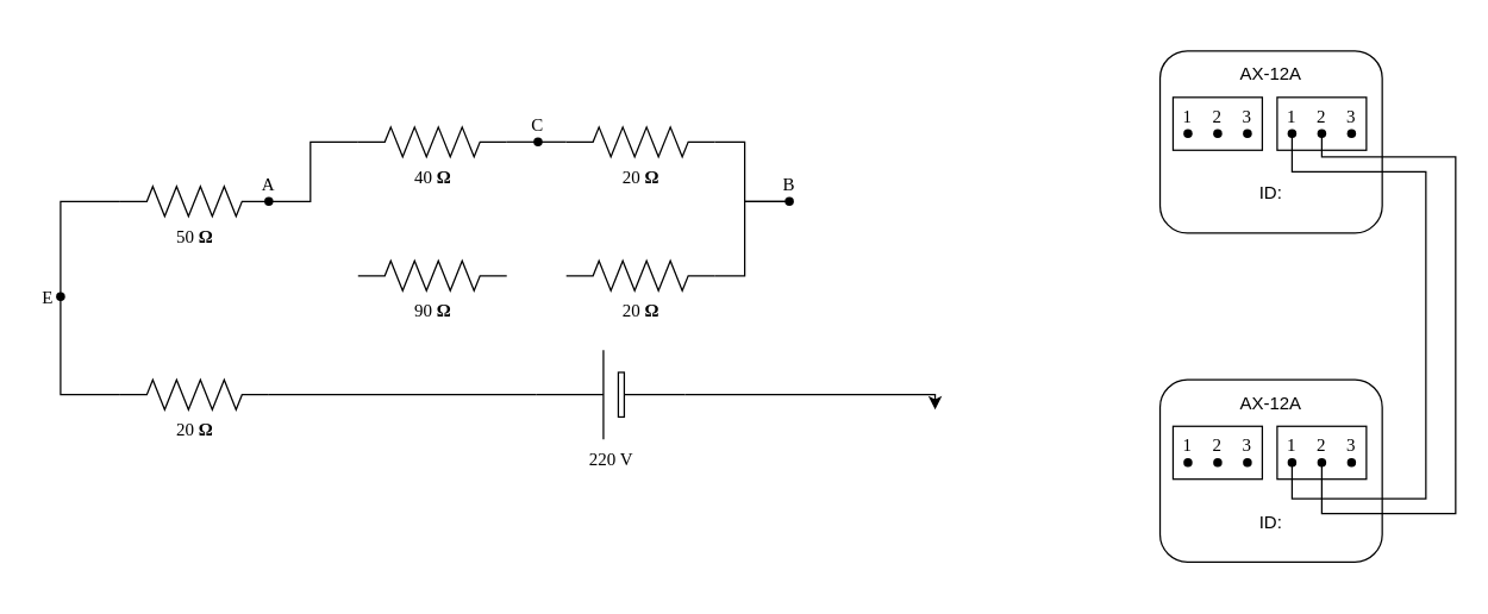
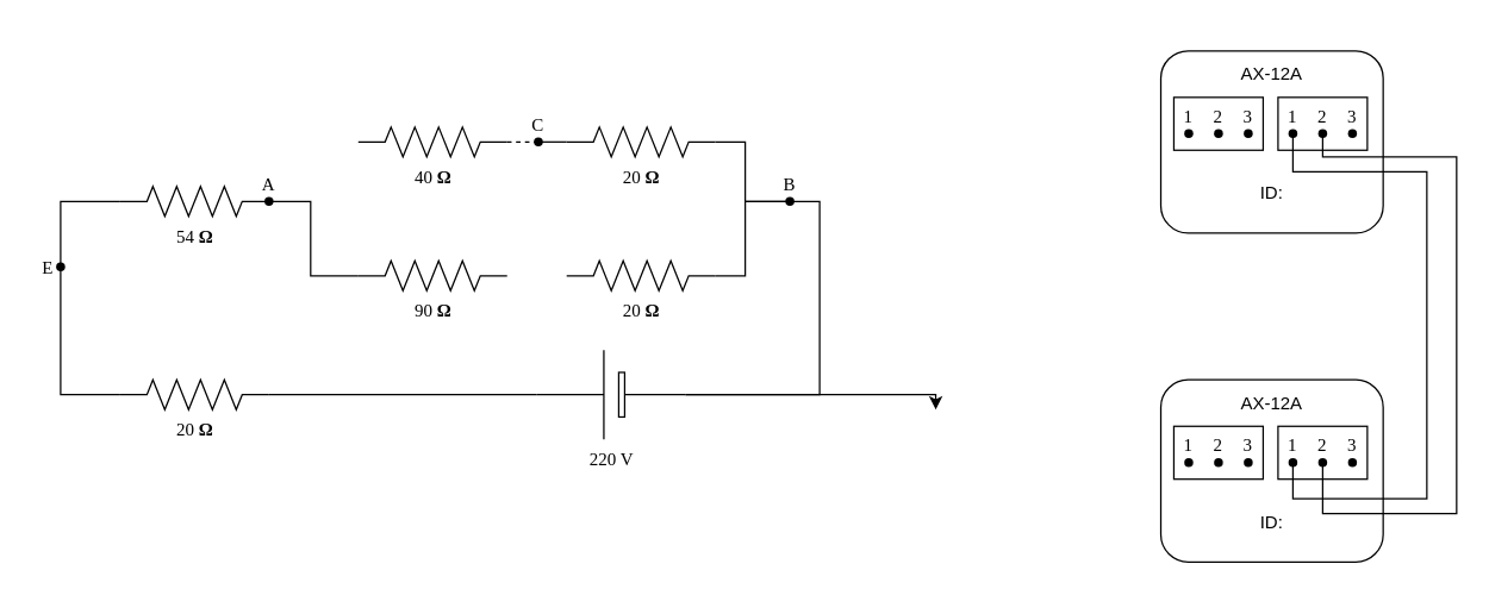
- <mxCell id="20" value="" style="edgeStyle=orthogonalEdgeStyle;rounded=0;html=1;exitX=1;exitY=0.5;exitPerimeter=0;entryPerimeter=0;labelBackgroundColor=none;startArrow=none;startFill=0;startSize=5;endArrow=none;endFill=0;endSize=5;jettySize=auto;orthogonalLoop=1;strokeWidth=1;fontFamily=Verdana;fontSize=12;" parent="1" source="3" target="19" edge="1"><mxGeometry relative="1" as="geometry"><mxPoint x="340" y="95" as="sourcePoint" /><mxPoint x="380" y="95" as="targetPoint" /></mxGeometry></mxCell>
+ <mxCell id="20" value="" style="edgeStyle=orthogonalEdgeStyle;rounded=0;html=1;exitX=1;exitY=0.5;exitPerimeter=0;entryPerimeter=0;labelBackgroundColor=none;startArrow=none;startFill=0;startSize=5;endArrow=none;endFill=0;endSize=5;jettySize=auto;orthogonalLoop=1;strokeWidth=1;fontFamily=Verdana;fontSize=12;dashed=1;" parent="1" source="3" target="19" edge="1"><mxGeometry relative="1" as="geometry"><mxPoint x="340" y="95" as="sourcePoint" /><mxPoint x="380" y="95" as="targetPoint" /></mxGeometry></mxCell>
- <mxCell id="9" style="edgeStyle=orthogonalEdgeStyle;rounded=0;html=1;entryX=0;entryY=0.5;entryPerimeter=0;labelBackgroundColor=none;startArrow=none;startFill=0;startSize=5;endArrow=none;endFill=0;endSize=5;jettySize=auto;orthogonalLoop=1;strokeWidth=1;fontFamily=Verdana;fontSize=12" parent="1" source="21" target="3" edge="1"><mxGeometry relative="1" as="geometry"><Array as="points"><mxPoint x="208" y="135" /><mxPoint x="208" y="95" /></Array></mxGeometry></mxCell>
- <mxCell id="11" value="50&amp;nbsp;&lt;b&gt;Ω&lt;/b&gt;" style="verticalLabelPosition=bottom;shadow=0;dashed=0;align=center;html=1;verticalAlign=top;strokeWidth=1;shape=mxgraph.electrical.resistors.resistor_2;rounded=1;comic=0;labelBackgroundColor=none;fontFamily=Verdana;fontSize=12;" parent="1" vertex="1"><mxGeometry x="80" y="125" width="100" height="20" as="geometry" /></mxCell>
+ <mxCell id="11" value="54&amp;nbsp;&lt;b&gt;Ω&lt;/b&gt;" style="verticalLabelPosition=bottom;shadow=0;dashed=0;align=center;html=1;verticalAlign=top;strokeWidth=1;shape=mxgraph.electrical.resistors.resistor_2;rounded=1;comic=0;labelBackgroundColor=none;fontFamily=Verdana;fontSize=12;" parent="1" vertex="1"><mxGeometry x="80" y="125" width="100" height="20" as="geometry" /></mxCell>
+ <mxCell id="10" style="edgeStyle=orthogonalEdgeStyle;rounded=0;html=1;entryX=0;entryY=0.5;entryPerimeter=0;labelBackgroundColor=none;startArrow=none;startFill=0;startSize=5;endArrow=none;endFill=0;endSize=5;jettySize=auto;orthogonalLoop=1;strokeWidth=1;fontFamily=Verdana;fontSize=12;" parent="1" source="21" target="6" edge="1"><mxGeometry relative="1" as="geometry"><Array as="points"><mxPoint x="208" y="135" /><mxPoint x="208" y="185" /></Array></mxGeometry></mxCell>
+ <mxCell id="15" style="edgeStyle=orthogonalEdgeStyle;rounded=0;html=1;exitX=0;exitY=0.5;exitPerimeter=0;labelBackgroundColor=none;startArrow=none;startFill=0;startSize=5;endArrow=none;endFill=0;endSize=5;jettySize=auto;orthogonalLoop=1;strokeWidth=1;fontFamily=Verdana;fontSize=12" parent="1" source="17" target="18" edge="1"><mxGeometry relative="1" as="geometry"><mxPoint x="530" y="135" as="targetPoint" /><Array as="points"><mxPoint x="550" y="265" /><mxPoint x="550" y="135" /></Array></mxGeometry></mxCell>
- <mxCell id="22" value="E" style="shape=waypoint;sketch=0;fillStyle=solid;size=6;pointerEvents=1;points=[];fillColor=none;resizable=0;rotatable=0;perimeter=centerPerimeter;snapToPoint=1;verticalAlign=middle;spacingBottom=0;spacingTop=0;fontFamily=Verdana;fontSize=12;labelPosition=center;verticalLabelPosition=middle;align=left;spacingRight=0;spacingLeft=6;" parent="1" vertex="1"><mxGeometry x="20" y="179" width="40" height="40" as="geometry" /></mxCell>
+ <mxCell id="22" value="E" style="shape=waypoint;sketch=0;fillStyle=solid;size=6;pointerEvents=1;points=[];fillColor=none;resizable=0;rotatable=0;perimeter=centerPerimeter;snapToPoint=1;verticalAlign=middle;spacingBottom=0;spacingTop=0;fontFamily=Verdana;fontSize=12;labelPosition=center;verticalLabelPosition=middle;align=left;spacingRight=0;spacingLeft=6;" parent="1" vertex="1"><mxGeometry x="20" y="159" width="40" height="40" as="geometry" /></mxCell>
